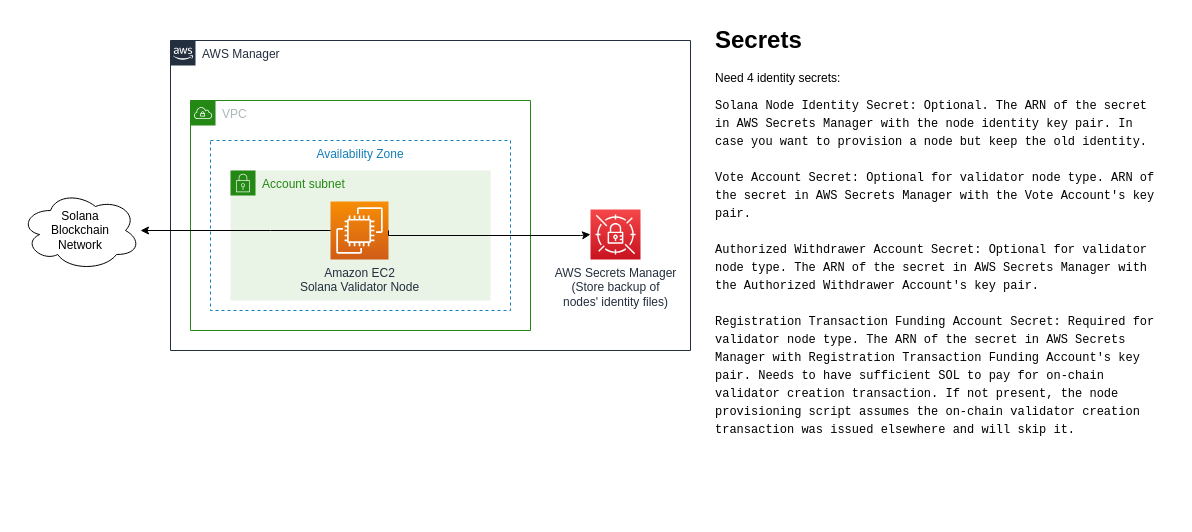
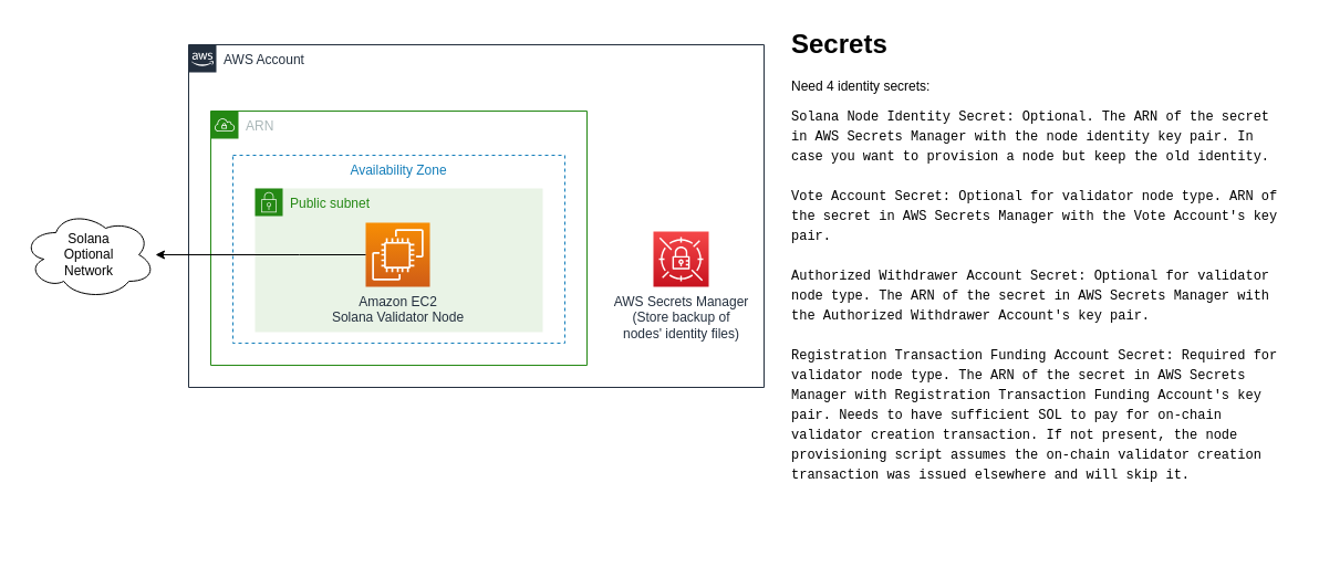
- <mxCell id="2" value="AWS Manager" style="points=[[0,0],[0.25,0],[0.5,0],[0.75,0],[1,0],[1,0.25],[1,0.5],[1,0.75],[1,1],[0.75,1],[0.5,1],[0.25,1],[0,1],[0,0.75],[0,0.5],[0,0.25]];outlineConnect=0;gradientColor=none;html=1;whiteSpace=wrap;fontSize=12;fontStyle=0;container=1;pointerEvents=0;collapsible=0;recursiveResize=0;shape=mxgraph.aws4.group;grIcon=mxgraph.aws4.group_aws_cloud_alt;strokeColor=#232F3E;fillColor=none;verticalAlign=top;align=left;spacingLeft=30;fontColor=#232F3E;dashed=0;" vertex="1" parent="1"><mxGeometry x="170" y="40" width="520" height="310" as="geometry" /></mxCell>
+ <mxCell id="2" value="AWS Account" style="points=[[0,0],[0.25,0],[0.5,0],[0.75,0],[1,0],[1,0.25],[1,0.5],[1,0.75],[1,1],[0.75,1],[0.5,1],[0.25,1],[0,1],[0,0.75],[0,0.5],[0,0.25]];outlineConnect=0;gradientColor=none;html=1;whiteSpace=wrap;fontSize=12;fontStyle=0;container=1;pointerEvents=0;collapsible=0;recursiveResize=0;shape=mxgraph.aws4.group;grIcon=mxgraph.aws4.group_aws_cloud_alt;strokeColor=#232F3E;fillColor=none;verticalAlign=top;align=left;spacingLeft=30;fontColor=#232F3E;dashed=0;" vertex="1" parent="1"><mxGeometry x="170" y="40" width="520" height="310" as="geometry" /></mxCell>
- <mxCell id="3" value="VPC" style="points=[[0,0],[0.25,0],[0.5,0],[0.75,0],[1,0],[1,0.25],[1,0.5],[1,0.75],[1,1],[0.75,1],[0.5,1],[0.25,1],[0,1],[0,0.75],[0,0.5],[0,0.25]];outlineConnect=0;gradientColor=none;html=1;whiteSpace=wrap;fontSize=12;fontStyle=0;container=1;pointerEvents=0;collapsible=0;recursiveResize=0;shape=mxgraph.aws4.group;grIcon=mxgraph.aws4.group_vpc;strokeColor=#248814;fillColor=none;verticalAlign=top;align=left;spacingLeft=30;fontColor=#AAB7B8;dashed=0;" vertex="1" parent="2"><mxGeometry x="20" y="60" width="340" height="230" as="geometry" /></mxCell>
+ <mxCell id="3" value="ARN" style="points=[[0,0],[0.25,0],[0.5,0],[0.75,0],[1,0],[1,0.25],[1,0.5],[1,0.75],[1,1],[0.75,1],[0.5,1],[0.25,1],[0,1],[0,0.75],[0,0.5],[0,0.25]];outlineConnect=0;gradientColor=none;html=1;whiteSpace=wrap;fontSize=12;fontStyle=0;container=1;pointerEvents=0;collapsible=0;recursiveResize=0;shape=mxgraph.aws4.group;grIcon=mxgraph.aws4.group_vpc;strokeColor=#248814;fillColor=none;verticalAlign=top;align=left;spacingLeft=30;fontColor=#AAB7B8;dashed=0;" vertex="1" parent="2"><mxGeometry x="20" y="60" width="340" height="230" as="geometry" /></mxCell>
- <mxCell id="5" value="Account subnet" style="points=[[0,0],[0.25,0],[0.5,0],[0.75,0],[1,0],[1,0.25],[1,0.5],[1,0.75],[1,1],[0.75,1],[0.5,1],[0.25,1],[0,1],[0,0.75],[0,0.5],[0,0.25]];outlineConnect=0;gradientColor=none;html=1;whiteSpace=wrap;fontSize=12;fontStyle=0;container=1;pointerEvents=0;collapsible=0;recursiveResize=0;shape=mxgraph.aws4.group;grIcon=mxgraph.aws4.group_security_group;grStroke=0;strokeColor=#248814;fillColor=#E9F3E6;verticalAlign=top;align=left;spacingLeft=30;fontColor=#248814;dashed=0;" vertex="1" parent="3"><mxGeometry x="40" y="70" width="260" height="130" as="geometry" /></mxCell>
+ <mxCell id="5" value="Public subnet" style="points=[[0,0],[0.25,0],[0.5,0],[0.75,0],[1,0],[1,0.25],[1,0.5],[1,0.75],[1,1],[0.75,1],[0.5,1],[0.25,1],[0,1],[0,0.75],[0,0.5],[0,0.25]];outlineConnect=0;gradientColor=none;html=1;whiteSpace=wrap;fontSize=12;fontStyle=0;container=1;pointerEvents=0;collapsible=0;recursiveResize=0;shape=mxgraph.aws4.group;grIcon=mxgraph.aws4.group_security_group;grStroke=0;strokeColor=#248814;fillColor=#E9F3E6;verticalAlign=top;align=left;spacingLeft=30;fontColor=#248814;dashed=0;" vertex="1" parent="3"><mxGeometry x="40" y="70" width="260" height="130" as="geometry" /></mxCell>
- <mxCell id="10" value="Solana&lt;br&gt;Blockchain&lt;br&gt;Network" style="ellipse;shape=cloud;whiteSpace=wrap;html=1;" vertex="1" parent="1"><mxGeometry x="20" y="190" width="120" height="80" as="geometry" /></mxCell>
+ <mxCell id="10" value="Solana&lt;br&gt;Optional&lt;br&gt;Network" style="ellipse;shape=cloud;whiteSpace=wrap;html=1;" vertex="1" parent="1"><mxGeometry x="20" y="190" width="120" height="80" as="geometry" /></mxCell>
- <mxCell id="8" style="edgeStyle=orthogonalEdgeStyle;rounded=0;orthogonalLoop=1;jettySize=auto;html=1;exitX=1;exitY=0.5;exitDx=0;exitDy=0;exitPerimeter=0;entryX=0;entryY=0.5;entryDx=0;entryDy=0;entryPerimeter=0;" edge="1" parent="2" source="6" target="7"><mxGeometry relative="1" as="geometry"><Array as="points"><mxPoint x="410" y="195" /><mxPoint x="410" y="195" /></Array></mxGeometry></mxCell>
